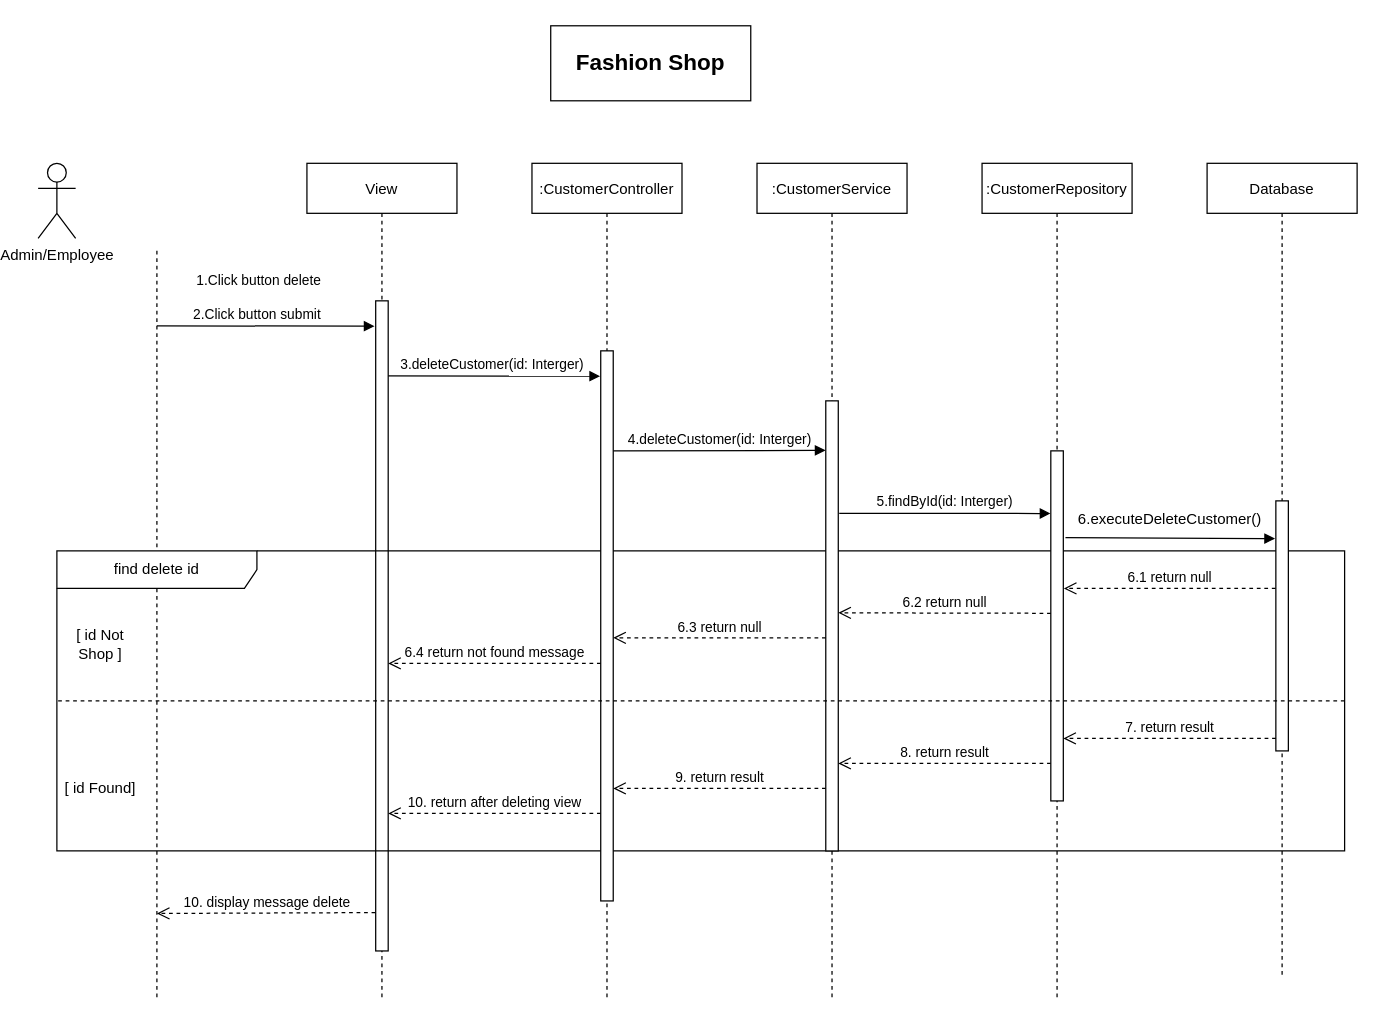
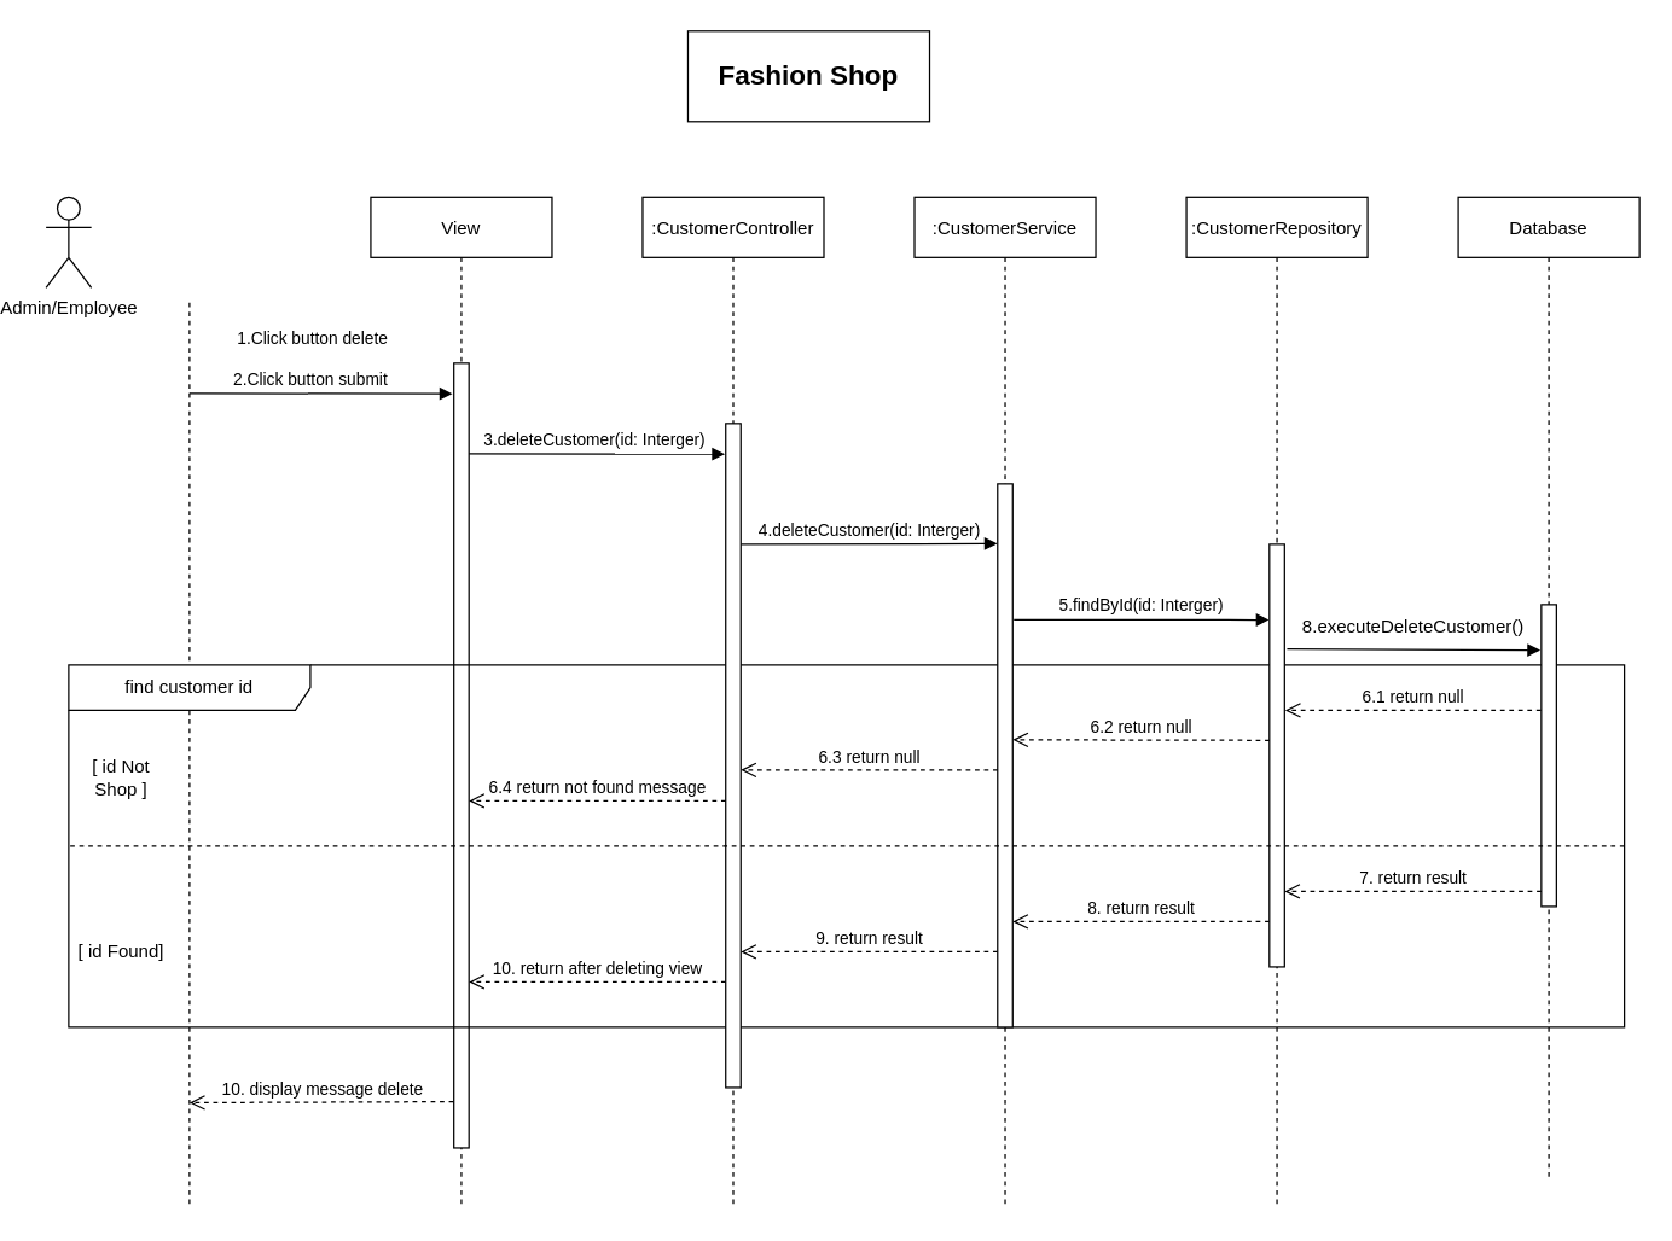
- <mxCell id="34" value="&lt;font style=&quot;font-size: 18px;&quot;&gt;&lt;b style=&quot;&quot;&gt;Fashion Shop&lt;/b&gt;&lt;/font&gt;" style="rounded=0;whiteSpace=wrap;html=1;" parent="1" vertex="1"><mxGeometry x="430" y="20" width="160" height="60" as="geometry" /></mxCell>
+ <mxCell id="34" value="&lt;font style=&quot;font-size: 18px;&quot;&gt;&lt;b style=&quot;&quot;&gt;Fashion Shop&lt;/b&gt;&lt;/font&gt;" style="rounded=0;whiteSpace=wrap;html=1;" parent="1" vertex="1"><mxGeometry x="445" y="20" width="160" height="60" as="geometry" /></mxCell>
- <mxCell id="27" value="6.executeDeleteCustomer()" style="text;html=1;align=center;verticalAlign=middle;resizable=0;points=[];autosize=1;strokeColor=none;fillColor=none;" parent="1" vertex="1"><mxGeometry x="840" y="400" width="170" height="30" as="geometry" /></mxCell>
+ <mxCell id="27" value="8.executeDeleteCustomer()" style="text;html=1;align=center;verticalAlign=middle;resizable=0;points=[];autosize=1;strokeColor=none;fillColor=none;" parent="1" vertex="1"><mxGeometry x="840" y="400" width="170" height="30" as="geometry" /></mxCell>
- <mxCell id="9" value="find delete id" style="shape=umlFrame;whiteSpace=wrap;html=1;width=160;height=30;" parent="3" vertex="1"><mxGeometry x="-200" y="310" width="1030" height="240" as="geometry" /></mxCell>
+ <mxCell id="9" value="find customer id" style="shape=umlFrame;whiteSpace=wrap;html=1;width=160;height=30;" parent="3" vertex="1"><mxGeometry x="-200" y="310" width="1030" height="240" as="geometry" /></mxCell>
